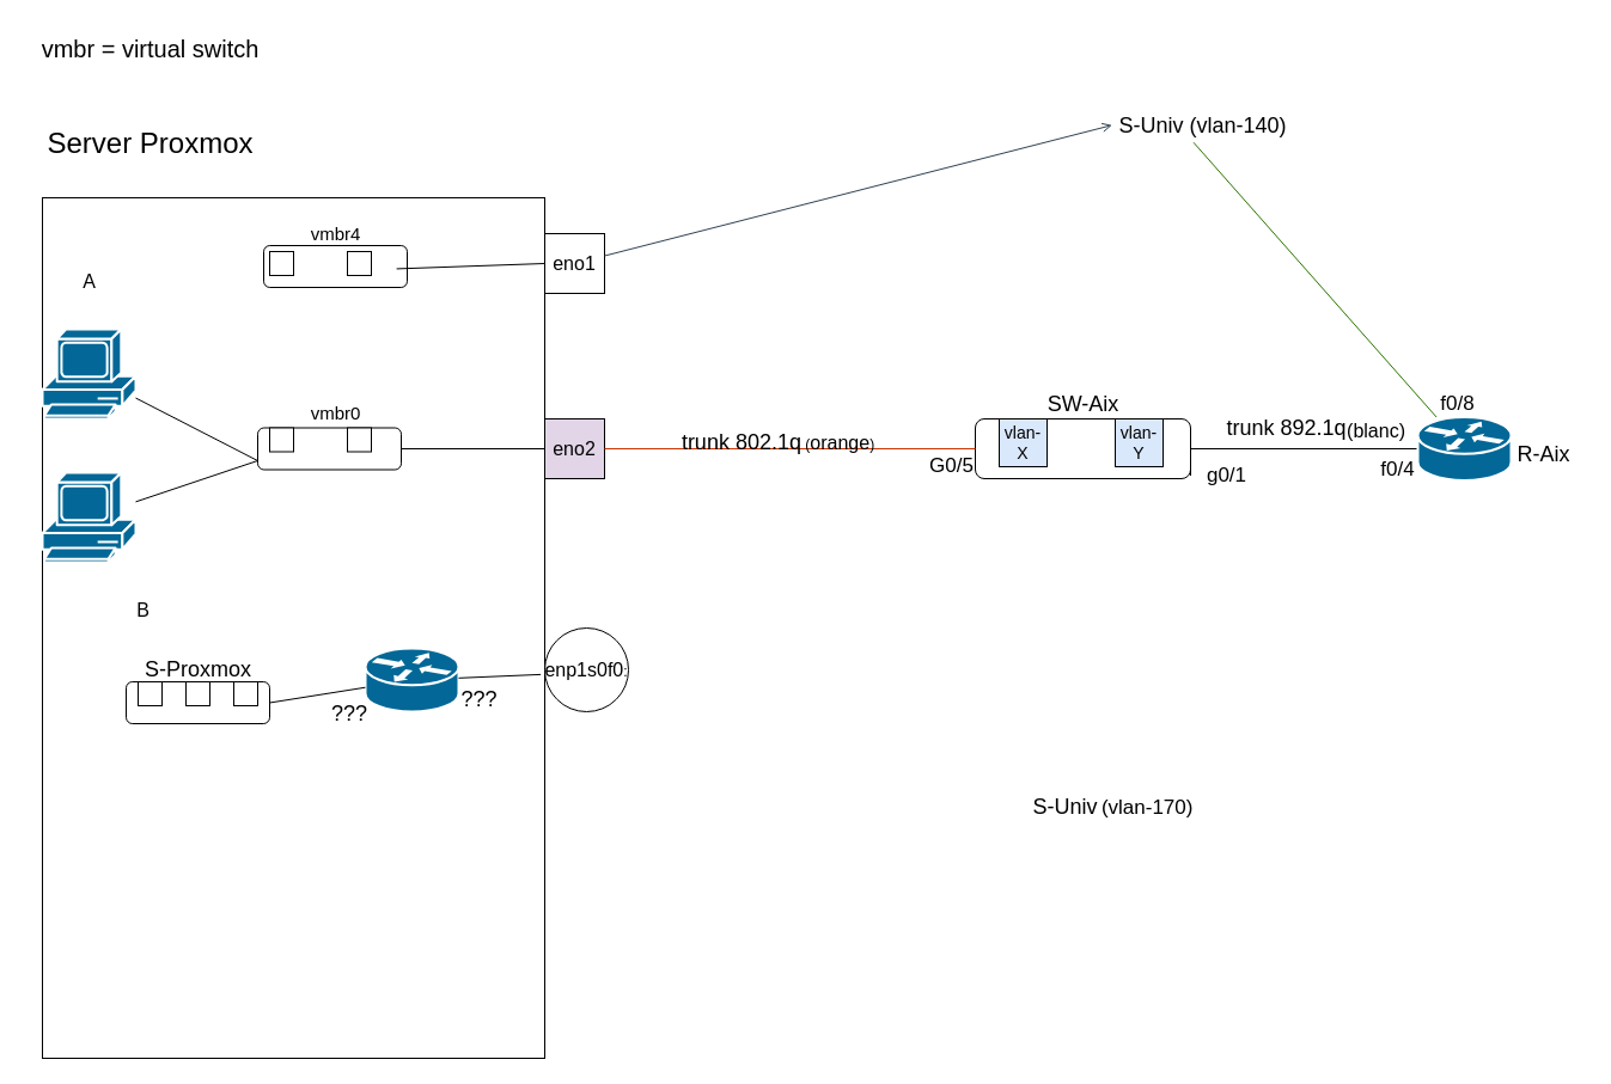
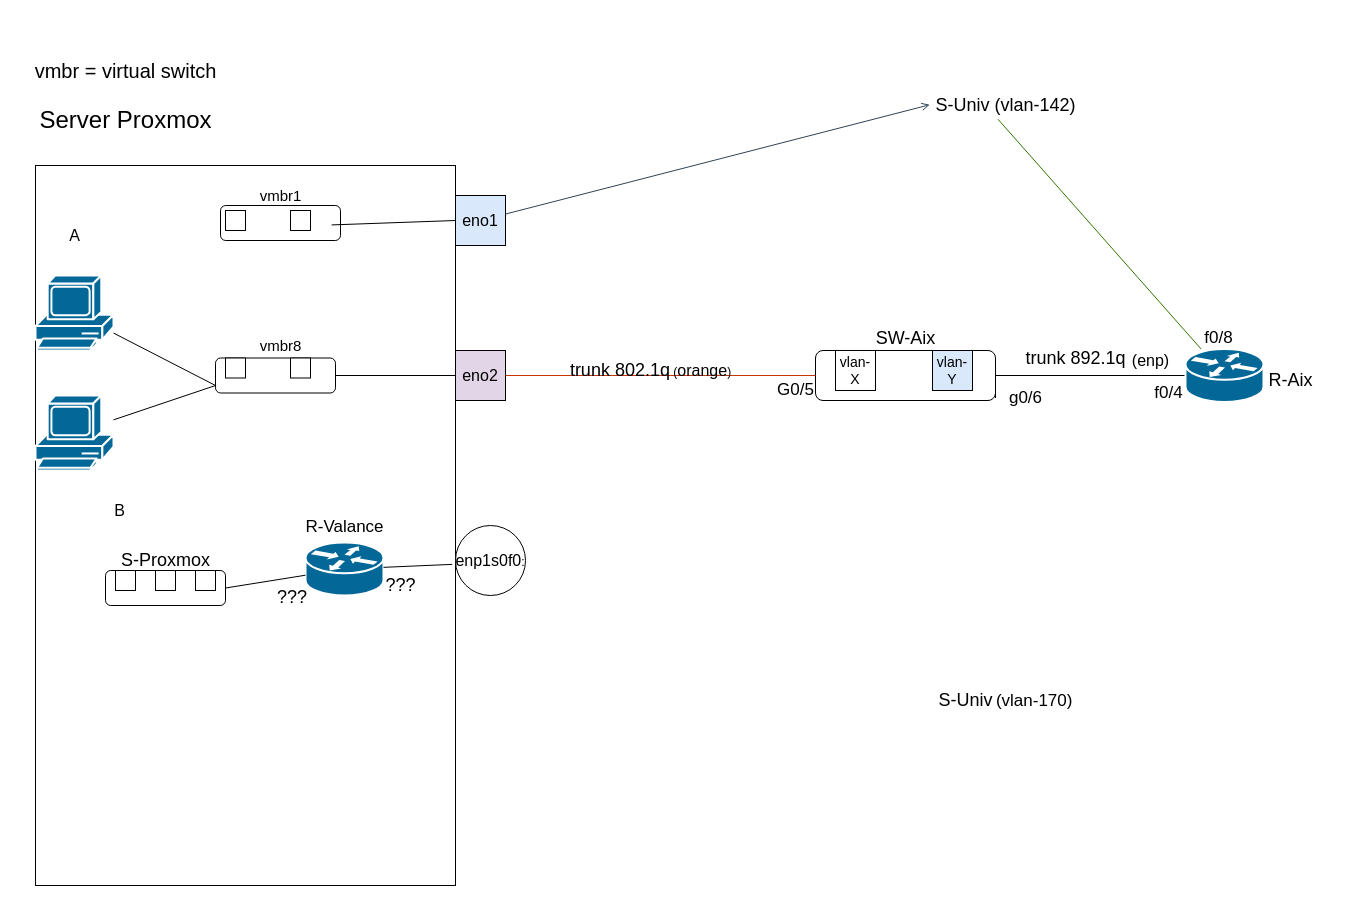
- <mxCell id="42" value="&lt;font style=&quot;font-size: 20px;&quot;&gt;vmbr = virtual switch&lt;/font&gt;" style="text;html=1;align=center;verticalAlign=middle;resizable=0;points=[];autosize=1;strokeColor=none;fillColor=none;" vertex="1" parent="1"><mxGeometry x="20" y="20" width="210" height="40" as="geometry" /></mxCell>
+ <mxCell id="42" value="&lt;font style=&quot;font-size: 20px;&quot;&gt;vmbr = virtual switch&lt;/font&gt;" style="text;html=1;align=center;verticalAlign=middle;resizable=0;points=[];autosize=1;strokeColor=none;fillColor=none;" vertex="1" parent="1"><mxGeometry x="20" y="50" width="210" height="40" as="geometry" /></mxCell>
- <mxCell id="11" value="&lt;font style=&quot;font-size: 18px;&quot;&gt;S-Univ (vlan-140)&lt;/font&gt;" style="text;html=1;align=center;verticalAlign=middle;resizable=0;points=[];autosize=1;strokeColor=none;fillColor=none;" vertex="1" parent="1"><mxGeometry x="925" width="160" height="40" as="geometry" y="85" /></mxCell>
+ <mxCell id="11" value="&lt;font style=&quot;font-size: 18px;&quot;&gt;S-Univ (vlan-142)&lt;/font&gt;" style="text;html=1;align=center;verticalAlign=middle;resizable=0;points=[];autosize=1;strokeColor=none;fillColor=none;" vertex="1" parent="1"><mxGeometry x="925" width="160" height="40" as="geometry" y="85" /></mxCell>
- <mxCell id="8" value="&lt;font style=&quot;font-size: 15px;&quot;&gt;vmbr4&lt;/font&gt;" style="text;html=1;align=center;verticalAlign=middle;resizable=0;points=[];autosize=1;strokeColor=none;fillColor=none;" vertex="1" parent="1"><mxGeometry x="245" y="180" width="70" height="30" as="geometry" /></mxCell>
+ <mxCell id="8" value="&lt;font style=&quot;font-size: 15px;&quot;&gt;vmbr1&lt;/font&gt;" style="text;html=1;align=center;verticalAlign=middle;resizable=0;points=[];autosize=1;strokeColor=none;fillColor=none;" vertex="1" parent="1"><mxGeometry x="245" y="180" width="70" height="30" as="geometry" /></mxCell>
- <mxCell id="4" value="&lt;font style=&quot;font-size: 16px;&quot;&gt;eno1&lt;/font&gt;" style="whiteSpace=wrap;html=1;aspect=fixed;" vertex="1" parent="1"><mxGeometry x="455" y="195" width="50" height="50" as="geometry" /></mxCell>
+ <mxCell id="4" value="&lt;font style=&quot;font-size: 16px;&quot;&gt;eno1&lt;/font&gt;" style="whiteSpace=wrap;html=1;aspect=fixed;fillColor=#dae8fc;" vertex="1" parent="1"><mxGeometry x="455" y="195" width="50" height="50" as="geometry" /></mxCell>
- <mxCell id="21" value="&lt;font style=&quot;font-size: 15px;&quot;&gt;vmbr0&lt;/font&gt;" style="text;html=1;align=center;verticalAlign=middle;resizable=0;points=[];autosize=1;strokeColor=none;fillColor=none;" vertex="1" parent="1"><mxGeometry x="245" y="330" width="70" height="30" as="geometry" /></mxCell>
+ <mxCell id="21" value="&lt;font style=&quot;font-size: 15px;&quot;&gt;vmbr8&lt;/font&gt;" style="text;html=1;align=center;verticalAlign=middle;resizable=0;points=[];autosize=1;strokeColor=none;fillColor=none;" vertex="1" parent="1"><mxGeometry x="245" y="330" width="70" height="30" as="geometry" /></mxCell>
- <mxCell id="36" value="&lt;font style=&quot;font-size: 16px;&quot;&gt;(blanc)&lt;/font&gt;" style="text;html=1;align=center;verticalAlign=middle;resizable=0;points=[];autosize=1;strokeColor=none;fillColor=none;" vertex="1" parent="1"><mxGeometry x="1115" y="345" width="70" height="30" as="geometry" /></mxCell>
+ <mxCell id="36" value="&lt;font style=&quot;font-size: 16px;&quot;&gt;(enp)&lt;/font&gt;" style="text;html=1;align=center;verticalAlign=middle;resizable=0;points=[];autosize=1;strokeColor=none;fillColor=none;" vertex="1" parent="1"><mxGeometry x="1115" y="345" width="70" height="30" as="geometry" /></mxCell>
- <mxCell id="15" value="&lt;font style=&quot;font-size: 14px;&quot;&gt;vlan-X&lt;/font&gt;" style="whiteSpace=wrap;html=1;aspect=fixed;fillColor=#dae8fc;" vertex="1" parent="1"><mxGeometry x="835" y="350" width="40" height="40" as="geometry" /></mxCell>
+ <mxCell id="15" value="&lt;font style=&quot;font-size: 14px;&quot;&gt;vlan-X&lt;/font&gt;" style="whiteSpace=wrap;html=1;aspect=fixed;" vertex="1" parent="1"><mxGeometry x="835" y="350" width="40" height="40" as="geometry" /></mxCell>
- <mxCell id="38" value="&lt;font style=&quot;font-size: 17px;&quot;&gt;g0/1&lt;/font&gt;" style="text;html=1;align=center;verticalAlign=middle;resizable=0;points=[];autosize=1;strokeColor=none;fillColor=none;" vertex="1" parent="1"><mxGeometry x="995" y="382.5" width="60" height="30" as="geometry" /></mxCell>
+ <mxCell id="38" value="&lt;font style=&quot;font-size: 17px;&quot;&gt;g0/6&lt;/font&gt;" style="text;html=1;align=center;verticalAlign=middle;resizable=0;points=[];autosize=1;strokeColor=none;fillColor=none;" vertex="1" parent="1"><mxGeometry x="995" y="382.5" width="60" height="30" as="geometry" /></mxCell>
+ <mxCell id="44" value="&lt;font style=&quot;font-size: 17px;&quot;&gt;R-Valance&lt;/font&gt; " style="text;html=1;align=center;verticalAlign=middle;resizable=0;points=[];autosize=1;strokeColor=none;fillColor=none;" vertex="1" parent="1"><mxGeometry x="294" y="512" width="100" height="30" as="geometry" /></mxCell>
- <mxCell id="41" value="&lt;font style=&quot;font-size: 18px;&quot;&gt;S-Univ&lt;/font&gt; &lt;font style=&quot;font-size: 17px;&quot;&gt;(vlan-170)&lt;/font&gt;" style="text;html=1;align=center;verticalAlign=middle;resizable=0;points=[];autosize=1;strokeColor=none;fillColor=none;" vertex="1" parent="1"><mxGeometry x="850" y="655" width="160" height="40" as="geometry" /></mxCell>
+ <mxCell id="41" value="&lt;font style=&quot;font-size: 18px;&quot;&gt;S-Univ&lt;/font&gt; &lt;font style=&quot;font-size: 17px;&quot;&gt;(vlan-170)&lt;/font&gt;" style="text;html=1;align=center;verticalAlign=middle;resizable=0;points=[];autosize=1;strokeColor=none;fillColor=none;" vertex="1" parent="1"><mxGeometry x="925" y="680" width="160" height="40" as="geometry" /></mxCell>
